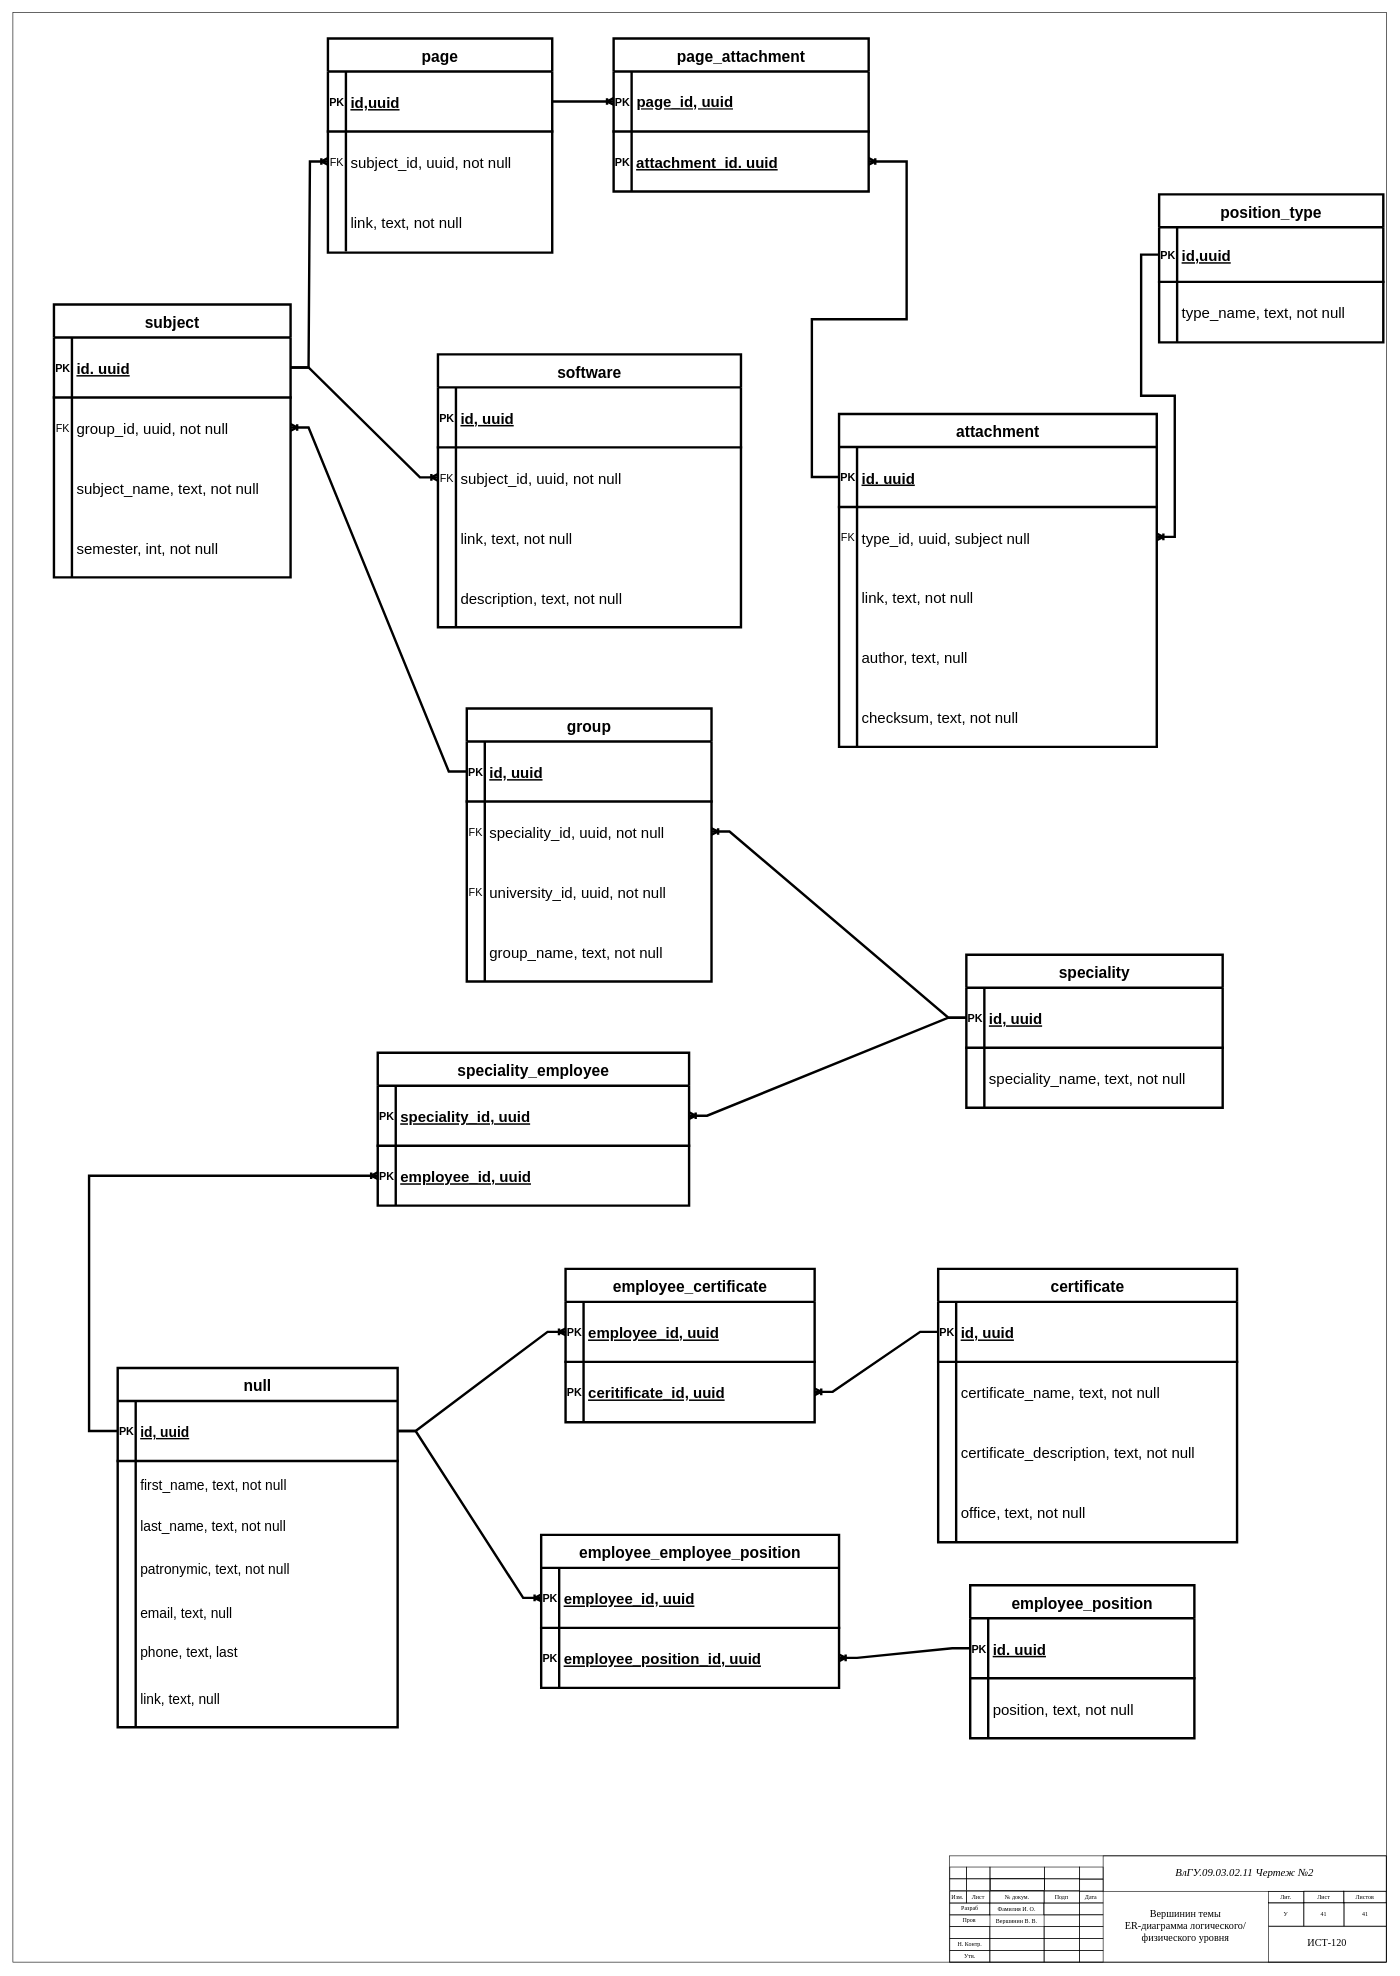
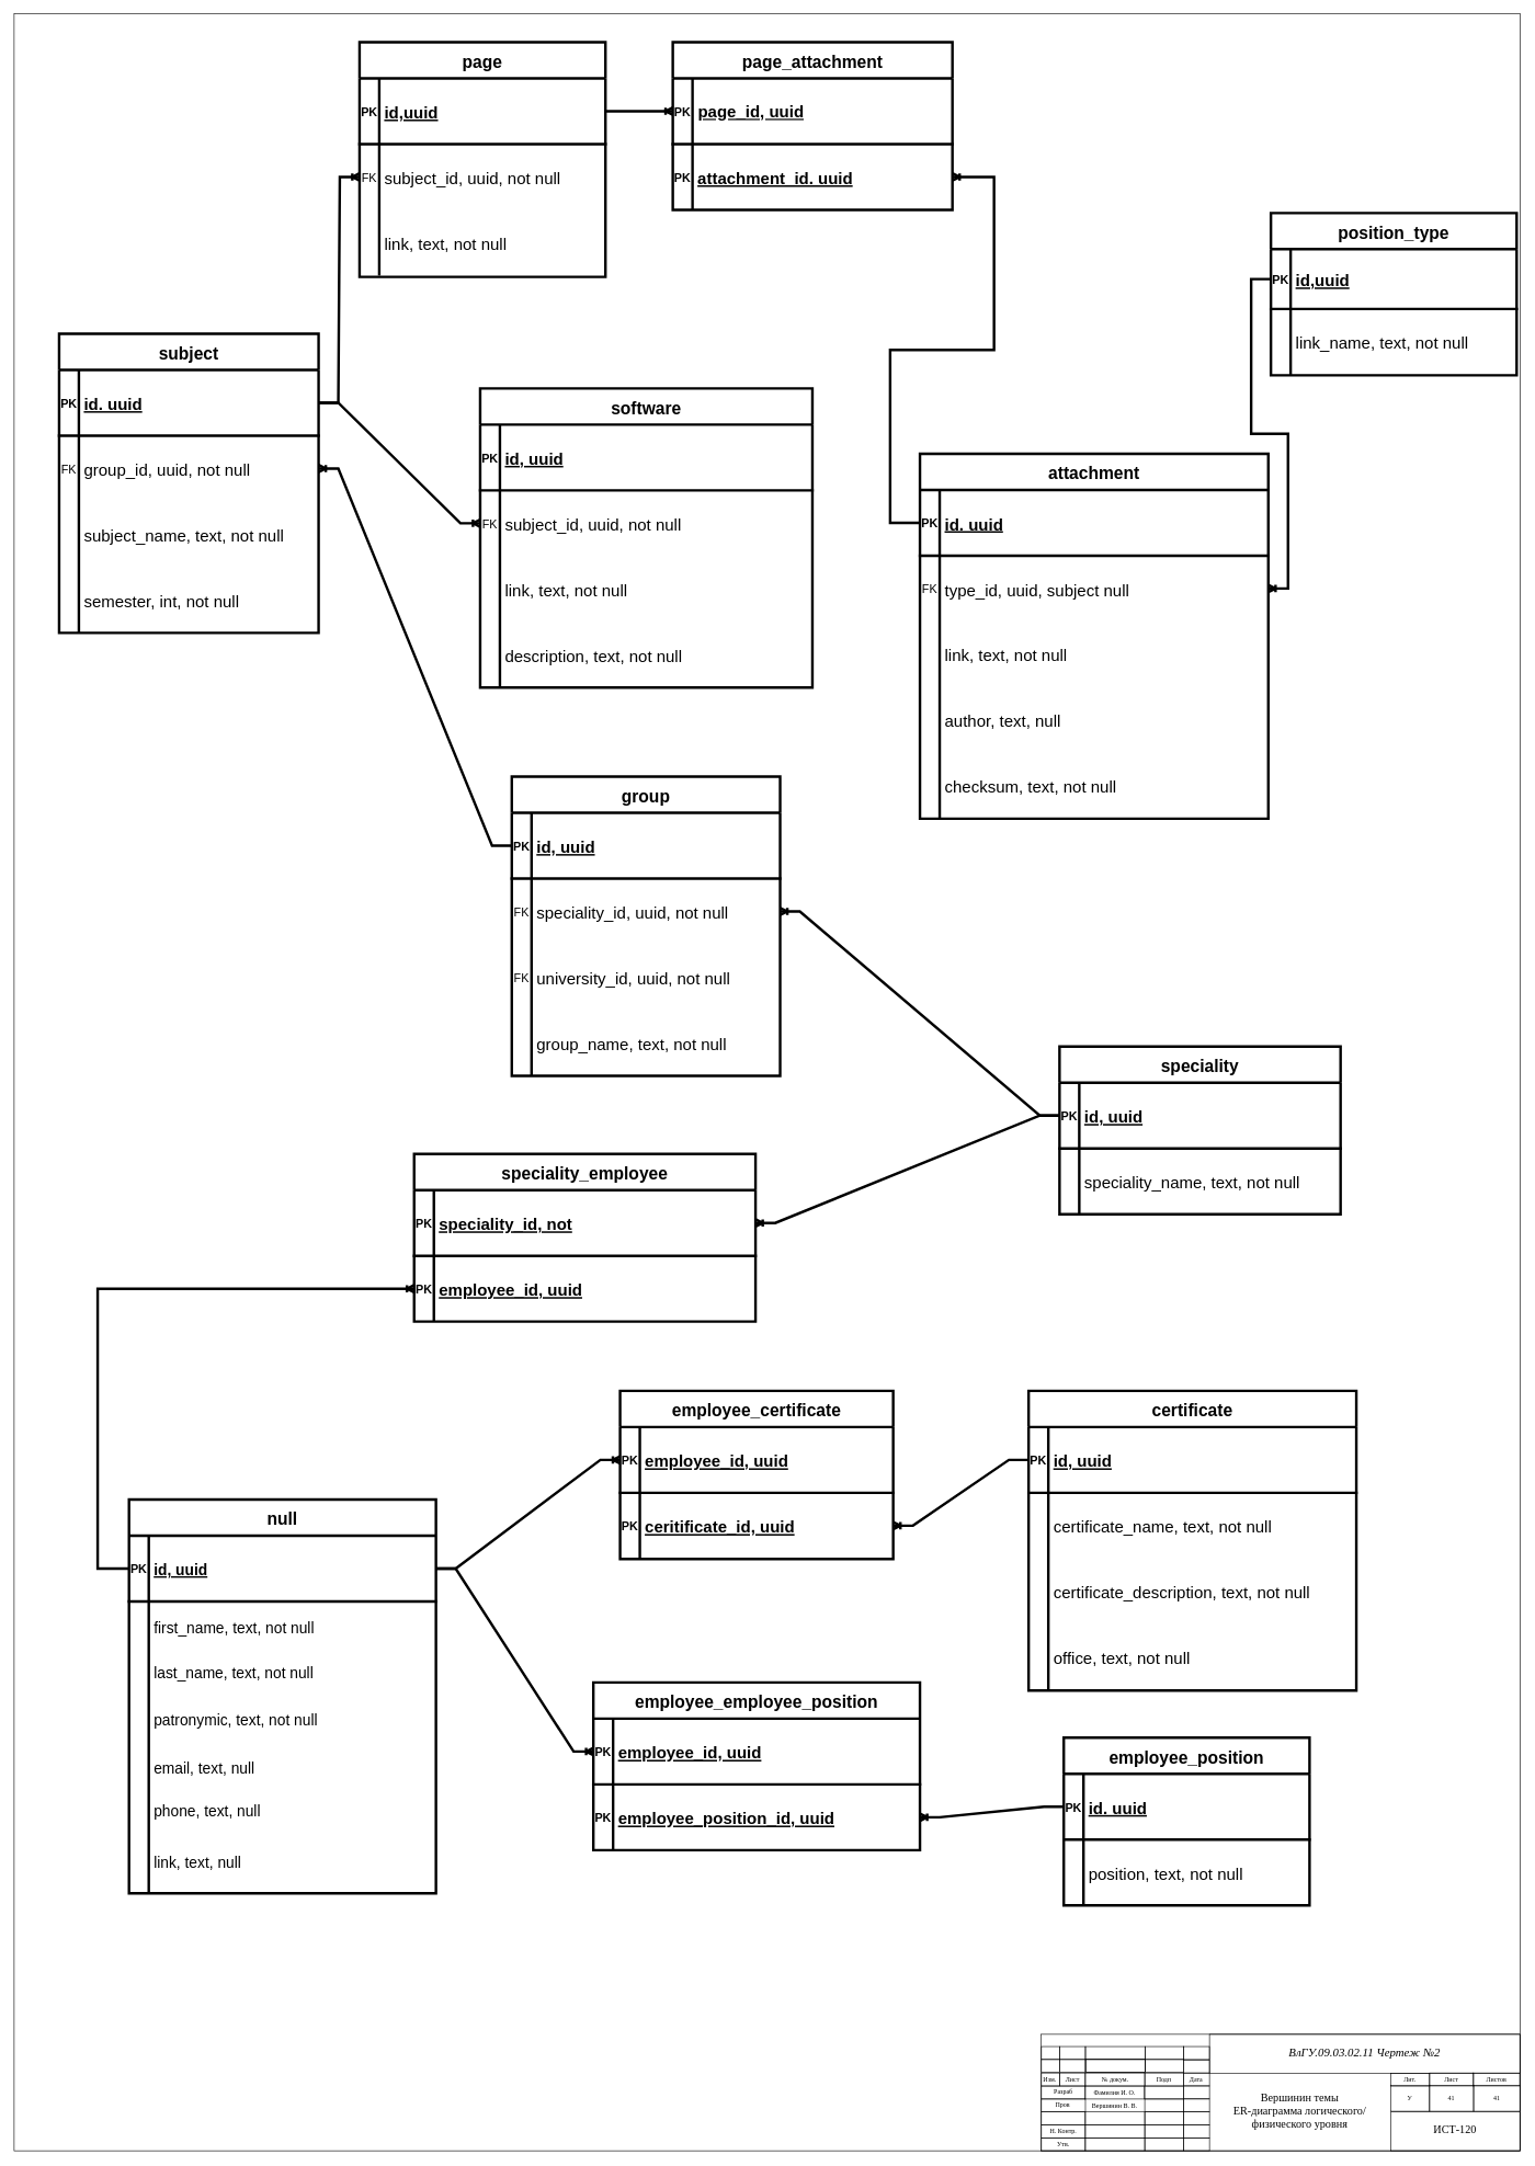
- <mxCell id="111" value="type_name, text, not null" style="shape=partialRectangle;connectable=0;fillColor=none;top=0;left=0;bottom=0;right=0;align=left;spacingLeft=6;overflow=hidden;fillOpacity=100;strokeOpacity=100;enumerate=0;comic=0;strokeWidth=4;fontSize=25;" parent="109" vertex="1"><mxGeometry x="30" width="343.72" height="100" as="geometry"><mxRectangle width="343.72" height="100" as="alternateBounds" /></mxGeometry></mxCell>
+ <mxCell id="111" value="link_name, text, not null" style="shape=partialRectangle;connectable=0;fillColor=none;top=0;left=0;bottom=0;right=0;align=left;spacingLeft=6;overflow=hidden;fillOpacity=100;strokeOpacity=100;enumerate=0;comic=0;strokeWidth=4;fontSize=25;" parent="109" vertex="1"><mxGeometry x="30" width="343.72" height="100" as="geometry"><mxRectangle width="343.72" height="100" as="alternateBounds" /></mxGeometry></mxCell>
- <mxCell id="169" value="speciality_id, uuid" style="shape=partialRectangle;connectable=0;fillColor=none;top=0;left=0;bottom=0;right=0;align=left;spacingLeft=6;fontStyle=5;overflow=hidden;fillOpacity=100;strokeOpacity=100;enumerate=0;comic=0;strokeWidth=4;fontSize=25;" parent="167" vertex="1"><mxGeometry x="30" width="489.06" height="100" as="geometry"><mxRectangle width="489.06" height="100" as="alternateBounds" /></mxGeometry></mxCell>
+ <mxCell id="169" value="speciality_id, not" style="shape=partialRectangle;connectable=0;fillColor=none;top=0;left=0;bottom=0;right=0;align=left;spacingLeft=6;fontStyle=5;overflow=hidden;fillOpacity=100;strokeOpacity=100;enumerate=0;comic=0;strokeWidth=4;fontSize=25;" parent="167" vertex="1"><mxGeometry x="30" width="489.06" height="100" as="geometry"><mxRectangle width="489.06" height="100" as="alternateBounds" /></mxGeometry></mxCell>
- <mxCell id="149" value="phone, text, last" style="shape=partialRectangle;connectable=0;fillColor=none;top=0;left=0;bottom=0;right=0;align=left;spacingLeft=6;overflow=hidden;fillOpacity=100;strokeOpacity=100;enumerate=0;comic=0;fontSize=23;verticalAlign=middle;spacingTop=0;horizontal=1;strokeWidth=4;" parent="147" vertex="1"><mxGeometry x="30" width="436.71" height="63" as="geometry"><mxRectangle width="436.71" height="63" as="alternateBounds" /></mxGeometry></mxCell>
+ <mxCell id="149" value="phone, text, null" style="shape=partialRectangle;connectable=0;fillColor=none;top=0;left=0;bottom=0;right=0;align=left;spacingLeft=6;overflow=hidden;fillOpacity=100;strokeOpacity=100;enumerate=0;comic=0;fontSize=23;verticalAlign=middle;spacingTop=0;horizontal=1;strokeWidth=4;" parent="147" vertex="1"><mxGeometry x="30" width="436.71" height="63" as="geometry"><mxRectangle width="436.71" height="63" as="alternateBounds" /></mxGeometry></mxCell>
